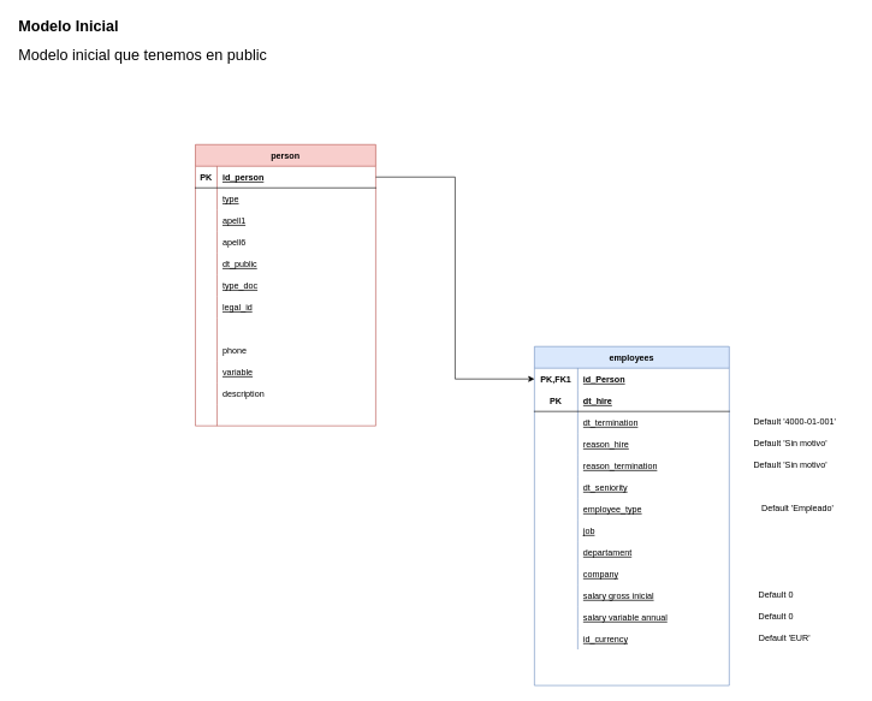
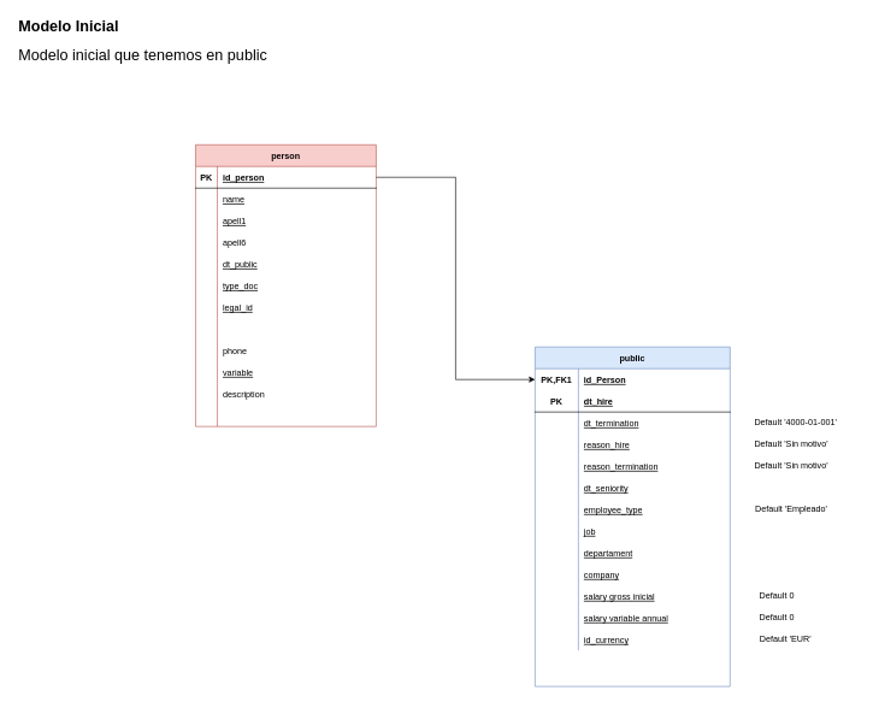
- <mxCell id="48" value="type" style="shape=partialRectangle;overflow=hidden;connectable=0;fillColor=none;top=0;left=0;bottom=0;right=0;align=left;spacingLeft=6;fontStyle=4" parent="46" vertex="1"><mxGeometry x="30" width="220" height="30" as="geometry"><mxRectangle width="220" height="30" as="alternateBounds" /></mxGeometry></mxCell>
+ <mxCell id="48" value="name" style="shape=partialRectangle;overflow=hidden;connectable=0;fillColor=none;top=0;left=0;bottom=0;right=0;align=left;spacingLeft=6;fontStyle=4" parent="46" vertex="1"><mxGeometry x="30" width="220" height="30" as="geometry"><mxRectangle width="220" height="30" as="alternateBounds" /></mxGeometry></mxCell>
- <mxCell id="2" value="employees" style="shape=table;startSize=30;container=1;collapsible=1;childLayout=tableLayout;fixedRows=1;rowLines=0;fontStyle=1;align=center;resizeLast=1;fillColor=#dae8fc;strokeColor=#6c8ebf;" parent="1" vertex="1"><mxGeometry x="740" y="480" width="270" height="470" as="geometry" /></mxCell>
+ <mxCell id="2" value="public" style="shape=table;startSize=30;container=1;collapsible=1;childLayout=tableLayout;fixedRows=1;rowLines=0;fontStyle=1;align=center;resizeLast=1;fillColor=#dae8fc;strokeColor=#6c8ebf;" parent="1" vertex="1"><mxGeometry x="740" y="480" width="270" height="470" as="geometry" /></mxCell>
- <mxCell id="83" value="Default 'Empleado'" style="text;html=1;strokeColor=none;fillColor=none;align=center;verticalAlign=middle;whiteSpace=wrap;rounded=0;" parent="1" vertex="1"><mxGeometry x="1020" y="690" width="170" height="30" as="geometry" /></mxCell>
+ <mxCell id="83" value="Default 'Empleado'" style="text;html=1;strokeColor=none;fillColor=none;align=center;verticalAlign=middle;whiteSpace=wrap;rounded=0;" parent="1" vertex="1"><mxGeometry x="1010" y="690" width="170" height="30" as="geometry" /></mxCell>
